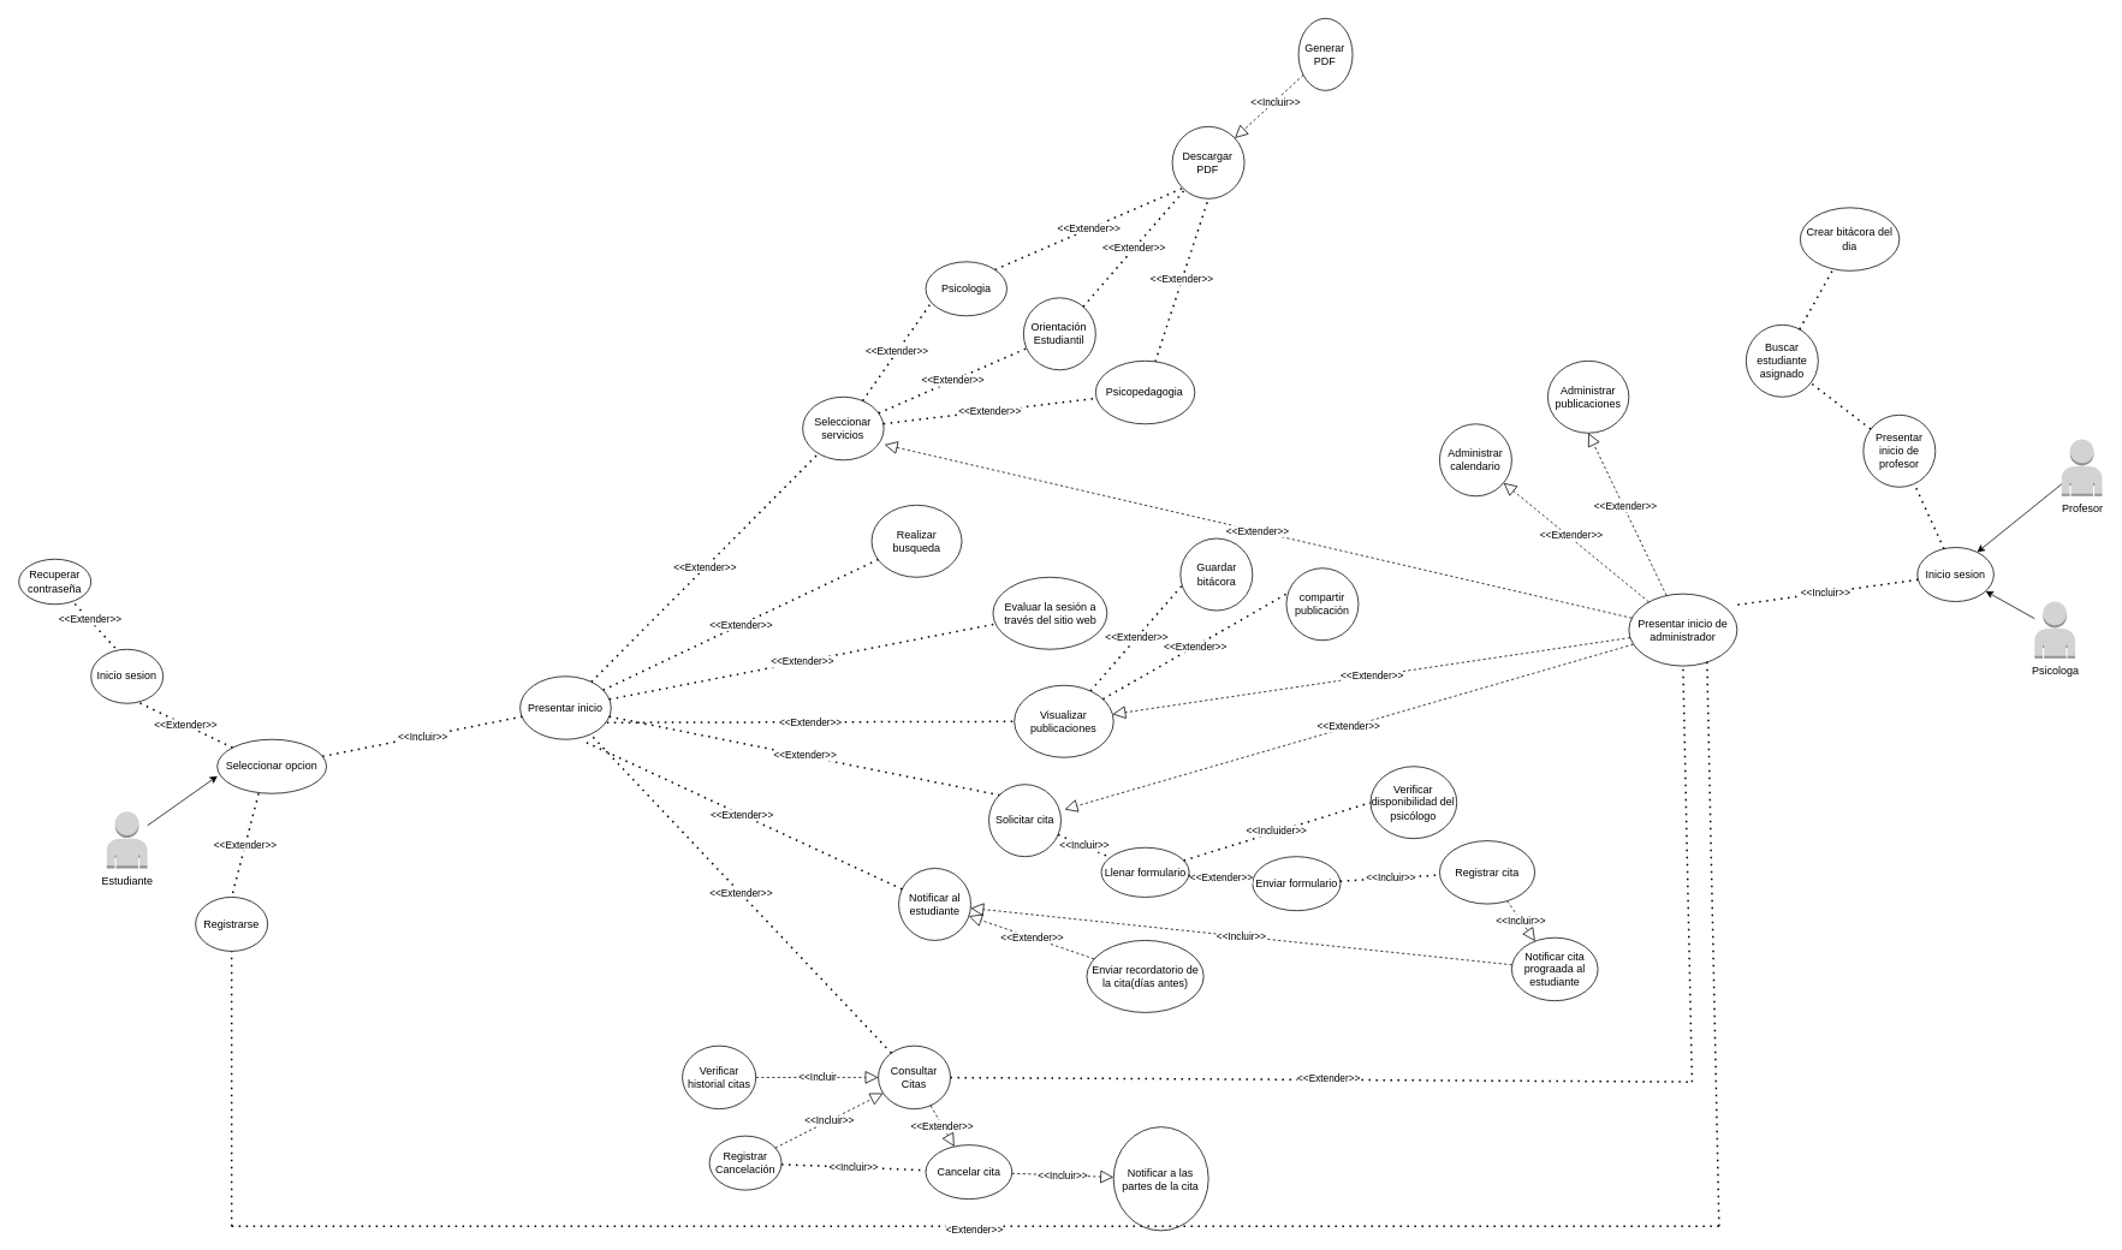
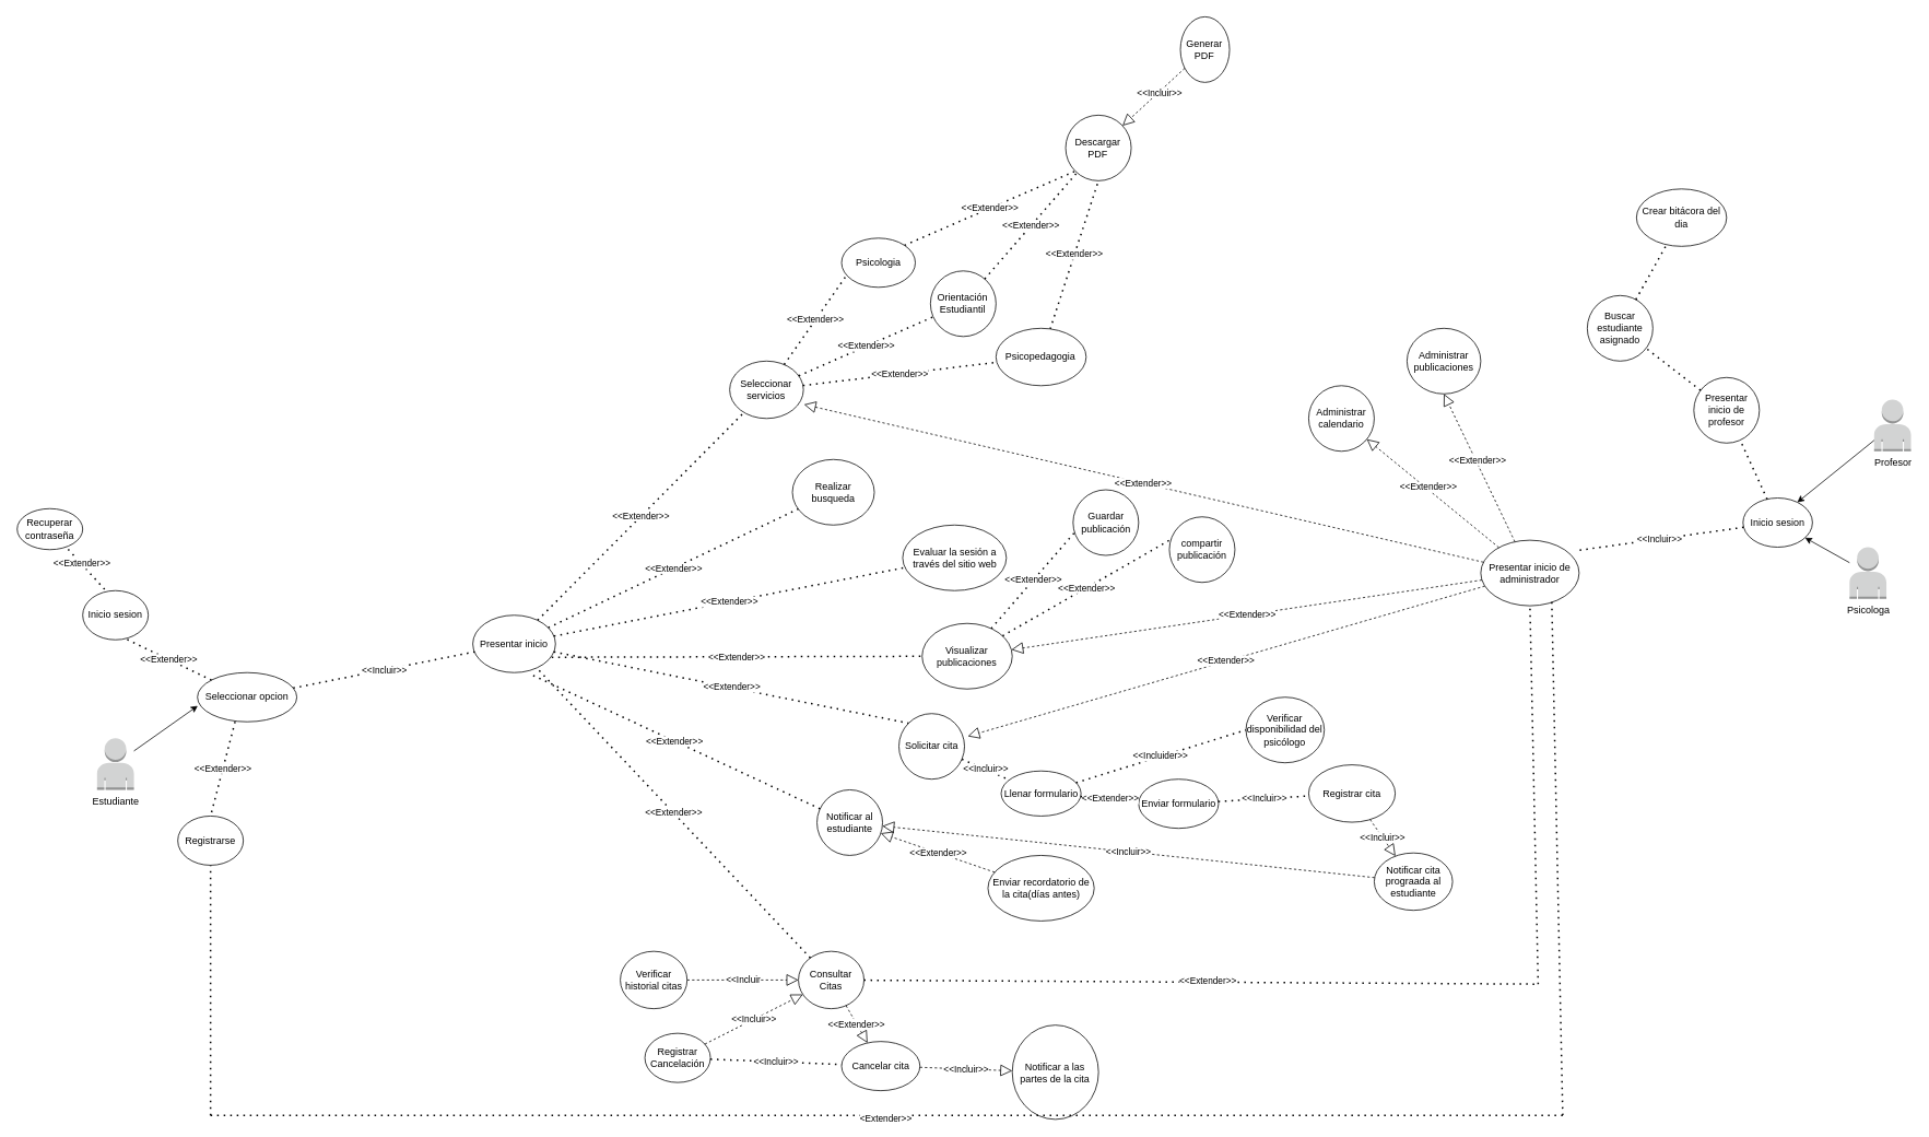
- <mxCell id="36" value="Guardar bitácora" style="ellipse;whiteSpace=wrap;html=1;" parent="1" vertex="1"><mxGeometry x="1308.51" y="597" width="80" height="80" as="geometry" /></mxCell>
+ <mxCell id="36" value="Guardar publicación" style="ellipse;whiteSpace=wrap;html=1;" parent="1" vertex="1"><mxGeometry x="1308.51" y="597" width="80" height="80" as="geometry" /></mxCell>
